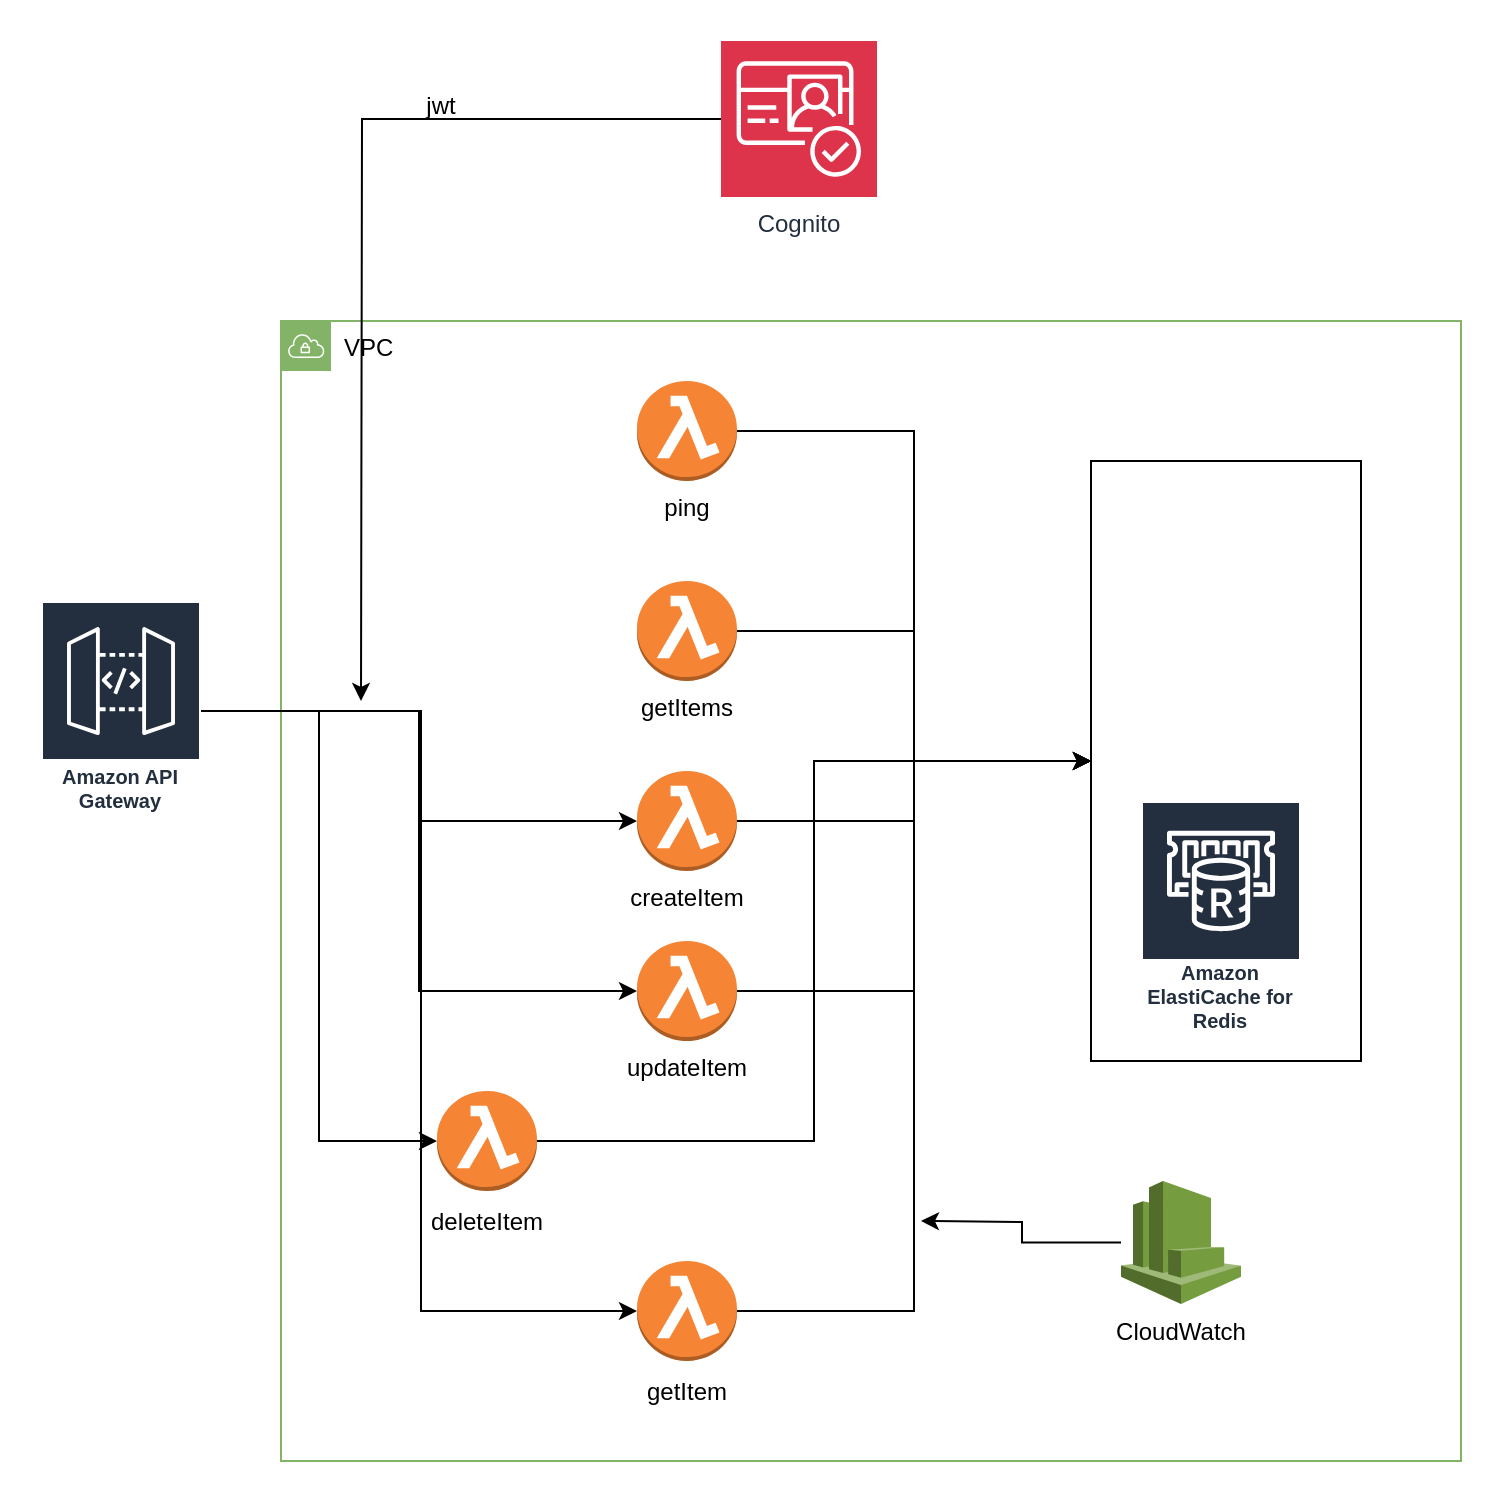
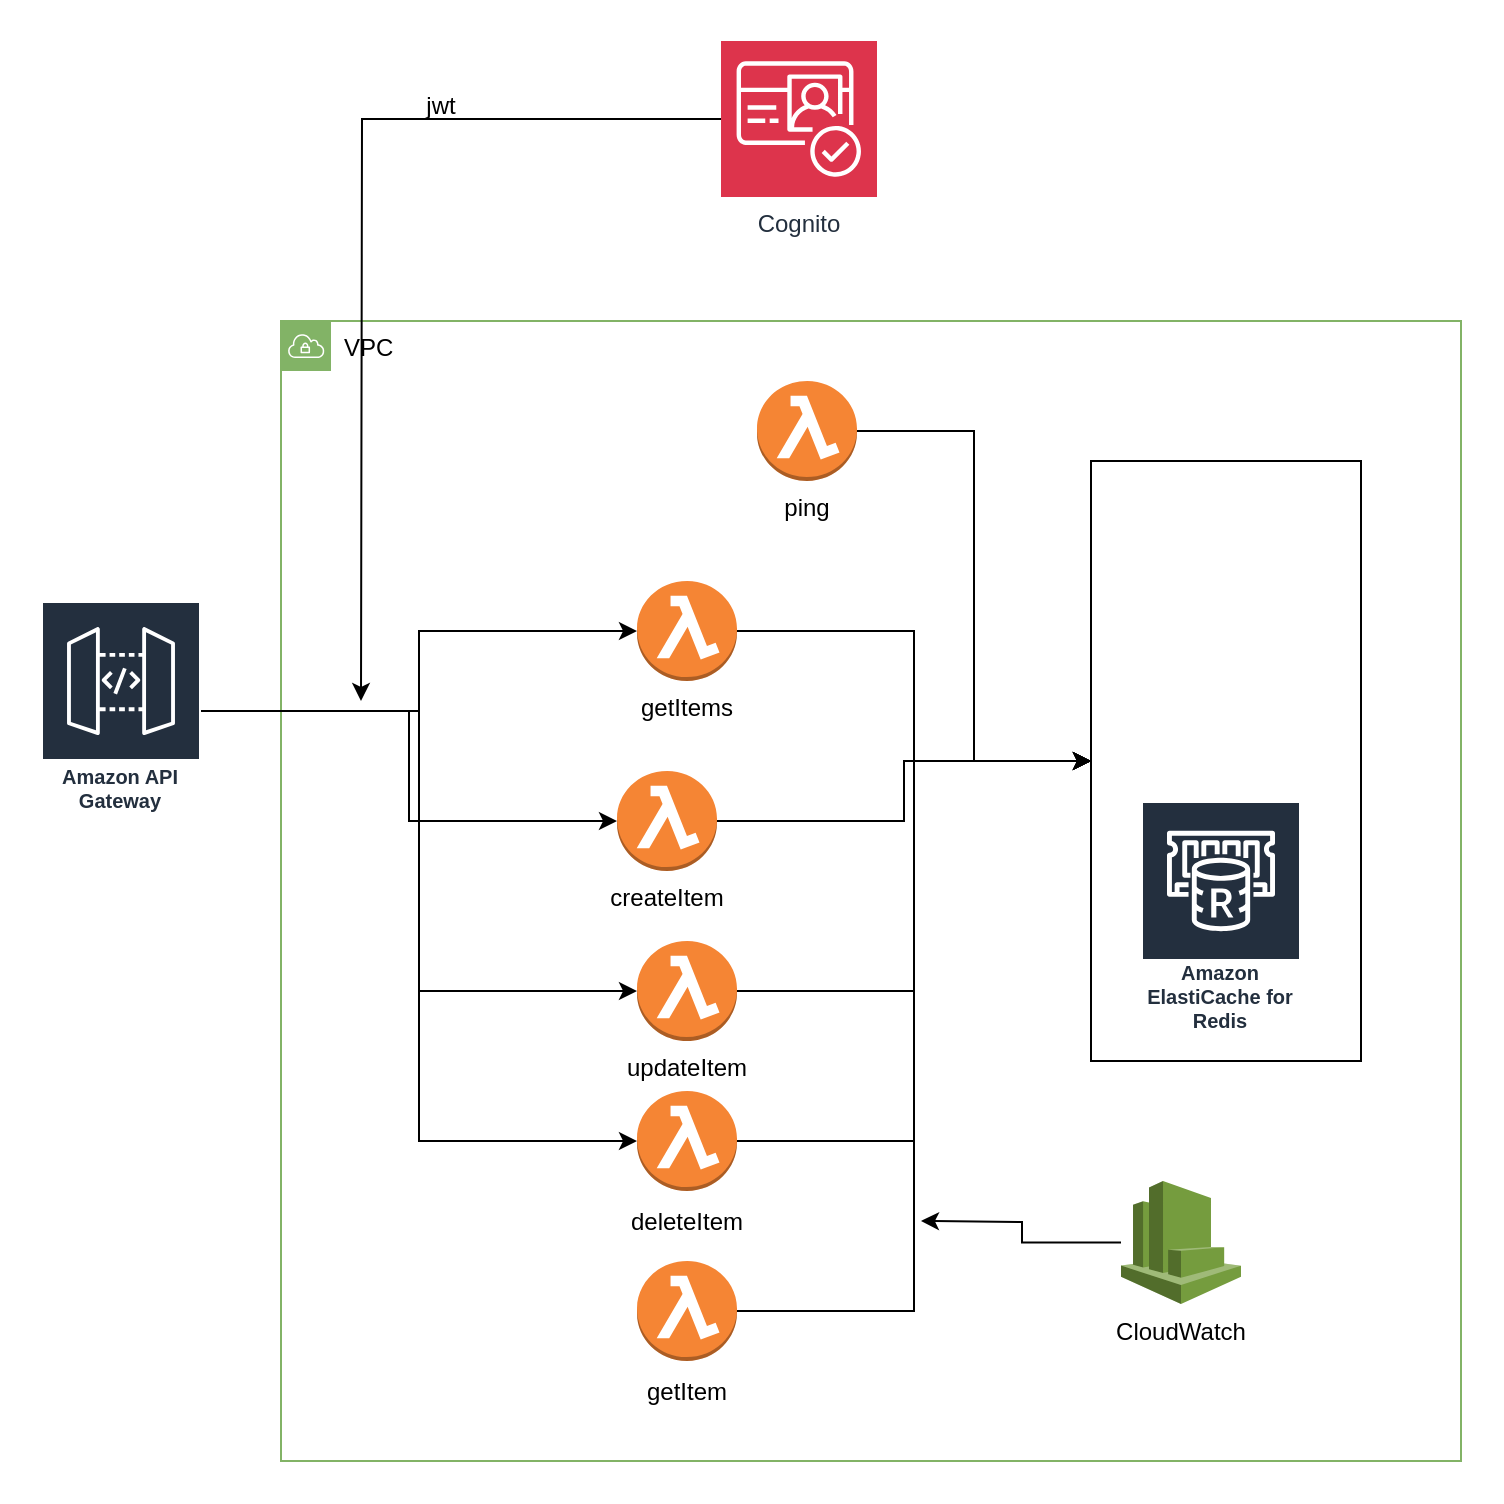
- <mxCell id="4" value="ping" style="outlineConnect=0;dashed=0;verticalLabelPosition=bottom;verticalAlign=top;align=center;html=1;shape=mxgraph.aws3.lambda_function;fillColor=#F58534;gradientColor=none;" vertex="1" parent="1"><mxGeometry x="318" y="190" width="50" height="50" as="geometry" /></mxCell>
+ <mxCell id="4" value="ping" style="outlineConnect=0;dashed=0;verticalLabelPosition=bottom;verticalAlign=top;align=center;html=1;shape=mxgraph.aws3.lambda_function;fillColor=#F58534;gradientColor=none;" vertex="1" parent="1"><mxGeometry x="378" y="190" width="50" height="50" as="geometry" /></mxCell>
+ <mxCell id="14" style="edgeStyle=orthogonalEdgeStyle;rounded=0;orthogonalLoop=1;jettySize=auto;html=1;" edge="1" parent="1" source="17" target="6"><mxGeometry relative="1" as="geometry" /></mxCell>
- <mxCell id="8" value="createItem" style="outlineConnect=0;dashed=0;verticalLabelPosition=bottom;verticalAlign=top;align=center;html=1;shape=mxgraph.aws3.lambda_function;fillColor=#F58534;gradientColor=none;" vertex="1" parent="1"><mxGeometry x="318" y="385" width="50" height="50" as="geometry" /></mxCell>
+ <mxCell id="8" value="createItem" style="outlineConnect=0;dashed=0;verticalLabelPosition=bottom;verticalAlign=top;align=center;html=1;shape=mxgraph.aws3.lambda_function;fillColor=#F58534;gradientColor=none;" vertex="1" parent="1"><mxGeometry x="308" y="385" width="50" height="50" as="geometry" /></mxCell>
- <mxCell id="12" value="&lt;div style=&quot;color: rgb(169, 177, 214); font-family: Consolas, &amp;quot;Courier New&amp;quot;, monospace; font-size: 14px; line-height: 19px; white-space-collapse: preserve;&quot;&gt;&lt;span style=&quot;color: rgb(0, 0, 0); font-family: Helvetica; font-size: 12px; white-space-collapse: collapse;&quot;&gt;deleteItem&lt;/span&gt;&lt;/div&gt;" style="outlineConnect=0;dashed=0;verticalLabelPosition=bottom;verticalAlign=top;align=center;html=1;shape=mxgraph.aws3.lambda_function;fillColor=#F58534;gradientColor=none;" vertex="1" parent="1"><mxGeometry x="218" y="545" width="50" height="50" as="geometry" /></mxCell>
+ <mxCell id="12" value="&lt;div style=&quot;color: rgb(169, 177, 214); font-family: Consolas, &amp;quot;Courier New&amp;quot;, monospace; font-size: 14px; line-height: 19px; white-space-collapse: preserve;&quot;&gt;&lt;span style=&quot;color: rgb(0, 0, 0); font-family: Helvetica; font-size: 12px; white-space-collapse: collapse;&quot;&gt;deleteItem&lt;/span&gt;&lt;/div&gt;" style="outlineConnect=0;dashed=0;verticalLabelPosition=bottom;verticalAlign=top;align=center;html=1;shape=mxgraph.aws3.lambda_function;fillColor=#F58534;gradientColor=none;" vertex="1" parent="1"><mxGeometry x="318" y="545" width="50" height="50" as="geometry" /></mxCell>
- <mxCell id="16" style="edgeStyle=orthogonalEdgeStyle;rounded=0;orthogonalLoop=1;jettySize=auto;html=1;" edge="1" parent="1" source="17" target="23"><mxGeometry relative="1" as="geometry"><Array as="points"><mxPoint x="210" y="355" /><mxPoint x="210" y="655" /></Array></mxGeometry></mxCell>
